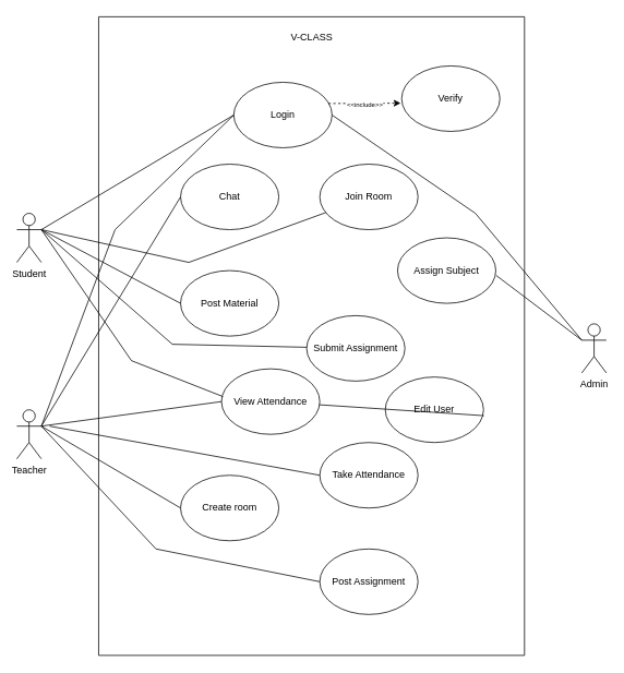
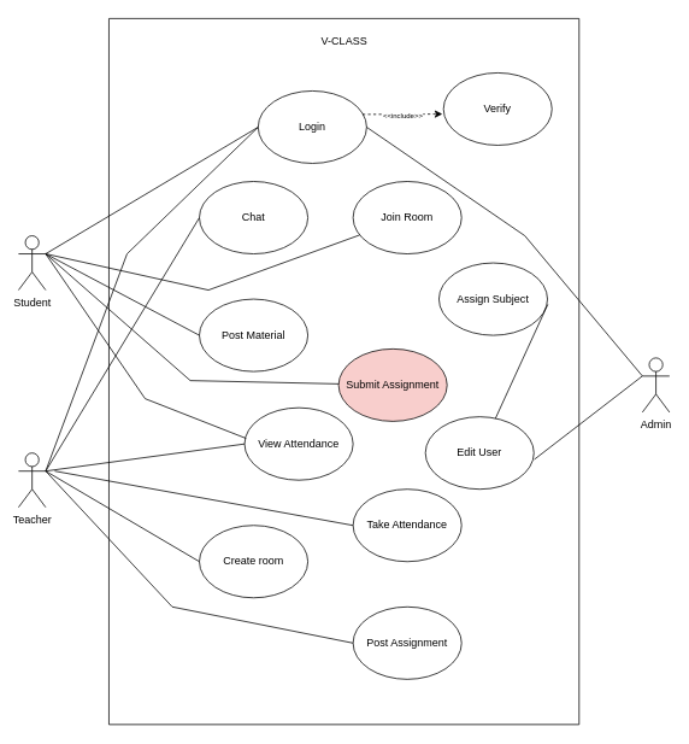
- <mxCell id="32" value="" style="endArrow=none;html=1;rounded=0;exitX=1.003;exitY=0.573;exitDx=0;exitDy=0;exitPerimeter=0;entryX=0;entryY=0.333;entryDx=0;entryDy=0;entryPerimeter=0;" parent="1" source="14" target="31" edge="1"><mxGeometry width="50" height="50" relative="1" as="geometry"><mxPoint x="580" y="300" as="sourcePoint" /><mxPoint x="630" y="250" as="targetPoint" /></mxGeometry></mxCell>
+ <mxCell id="32" value="" style="endArrow=none;html=1;rounded=0;exitX=1.003;exitY=0.573;exitDx=0;exitDy=0;exitPerimeter=0;" parent="1" source="14" target="15" edge="1"><mxGeometry width="50" height="50" relative="1" as="geometry"><mxPoint x="580" y="300" as="sourcePoint" /><mxPoint x="630" y="250" as="targetPoint" /></mxGeometry></mxCell>
- <mxCell id="9" value="Submit Assignment" style="ellipse;whiteSpace=wrap;html=1;" parent="3" vertex="1"><mxGeometry x="254" y="365" width="120" height="80" as="geometry" /></mxCell>
+ <mxCell id="9" value="Submit Assignment" style="ellipse;whiteSpace=wrap;html=1;fillColor=#f8cecc;" parent="3" vertex="1"><mxGeometry x="254" y="365" width="120" height="80" as="geometry" /></mxCell>
- <mxCell id="33" value="" style="endArrow=none;html=1;rounded=0;exitX=1.003;exitY=0.59;exitDx=0;exitDy=0;exitPerimeter=0;" parent="1" source="15" target="7" edge="1"><mxGeometry width="50" height="50" relative="1" as="geometry"><mxPoint x="580" y="300" as="sourcePoint" /><mxPoint x="630" y="250" as="targetPoint" /></mxGeometry></mxCell>
+ <mxCell id="33" value="" style="endArrow=none;html=1;rounded=0;exitX=1.003;exitY=0.59;exitDx=0;exitDy=0;exitPerimeter=0;entryX=0;entryY=0.333;entryDx=0;entryDy=0;entryPerimeter=0;" parent="1" source="15" target="31" edge="1"><mxGeometry width="50" height="50" relative="1" as="geometry"><mxPoint x="580" y="300" as="sourcePoint" /><mxPoint x="630" y="250" as="targetPoint" /></mxGeometry></mxCell>
